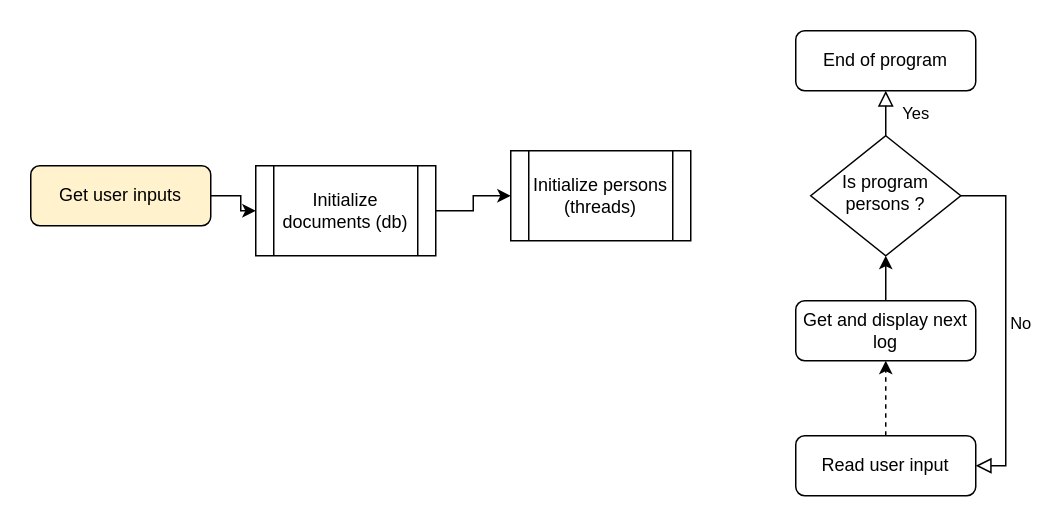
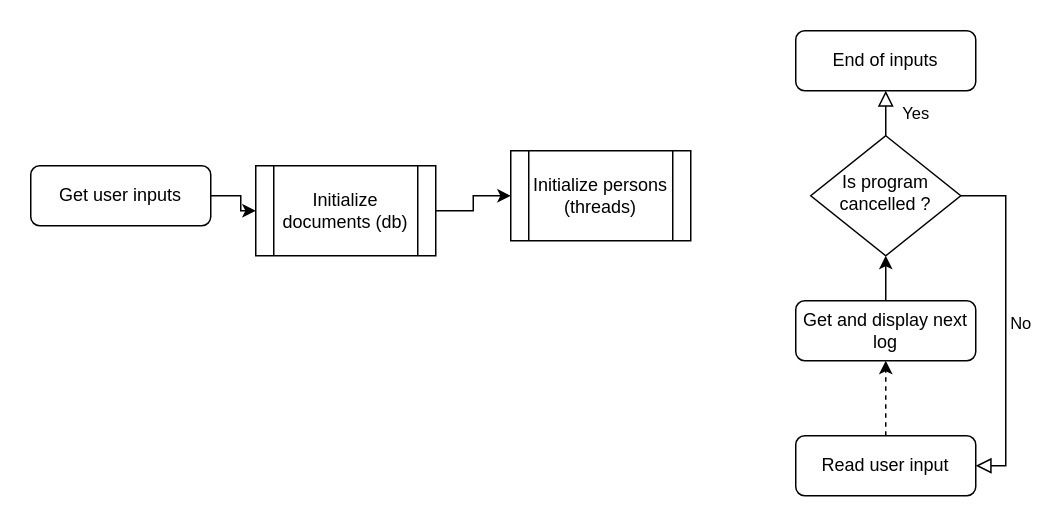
- <mxCell id="12" value="End of program" style="rounded=1;whiteSpace=wrap;html=1;fontSize=12;glass=0;strokeWidth=1;shadow=0;" vertex="1" parent="1"><mxGeometry x="530" y="20" width="120" height="40" as="geometry" /></mxCell>
+ <mxCell id="12" value="End of inputs" style="rounded=1;whiteSpace=wrap;html=1;fontSize=12;glass=0;strokeWidth=1;shadow=0;" vertex="1" parent="1"><mxGeometry x="530" y="20" width="120" height="40" as="geometry" /></mxCell>
- <mxCell id="6" value="Is program persons ?" style="rhombus;whiteSpace=wrap;html=1;shadow=0;fontFamily=Helvetica;fontSize=12;align=center;strokeWidth=1;spacing=6;spacingTop=-4;" parent="1" vertex="1"><mxGeometry x="540" y="90" width="100" height="80" as="geometry" /></mxCell>
+ <mxCell id="6" value="Is program cancelled ?" style="rhombus;whiteSpace=wrap;html=1;shadow=0;fontFamily=Helvetica;fontSize=12;align=center;strokeWidth=1;spacing=6;spacingTop=-4;" parent="1" vertex="1"><mxGeometry x="540" y="90" width="100" height="80" as="geometry" /></mxCell>
- <mxCell id="3" value="Get user inputs" style="rounded=1;whiteSpace=wrap;html=1;fontSize=12;glass=0;strokeWidth=1;shadow=0;fillColor=#fff2cc;" parent="1" vertex="1"><mxGeometry x="20" y="110" width="120" height="40" as="geometry" /></mxCell>
+ <mxCell id="3" value="Get user inputs" style="rounded=1;whiteSpace=wrap;html=1;fontSize=12;glass=0;strokeWidth=1;shadow=0;" parent="1" vertex="1"><mxGeometry x="20" y="110" width="120" height="40" as="geometry" /></mxCell>
